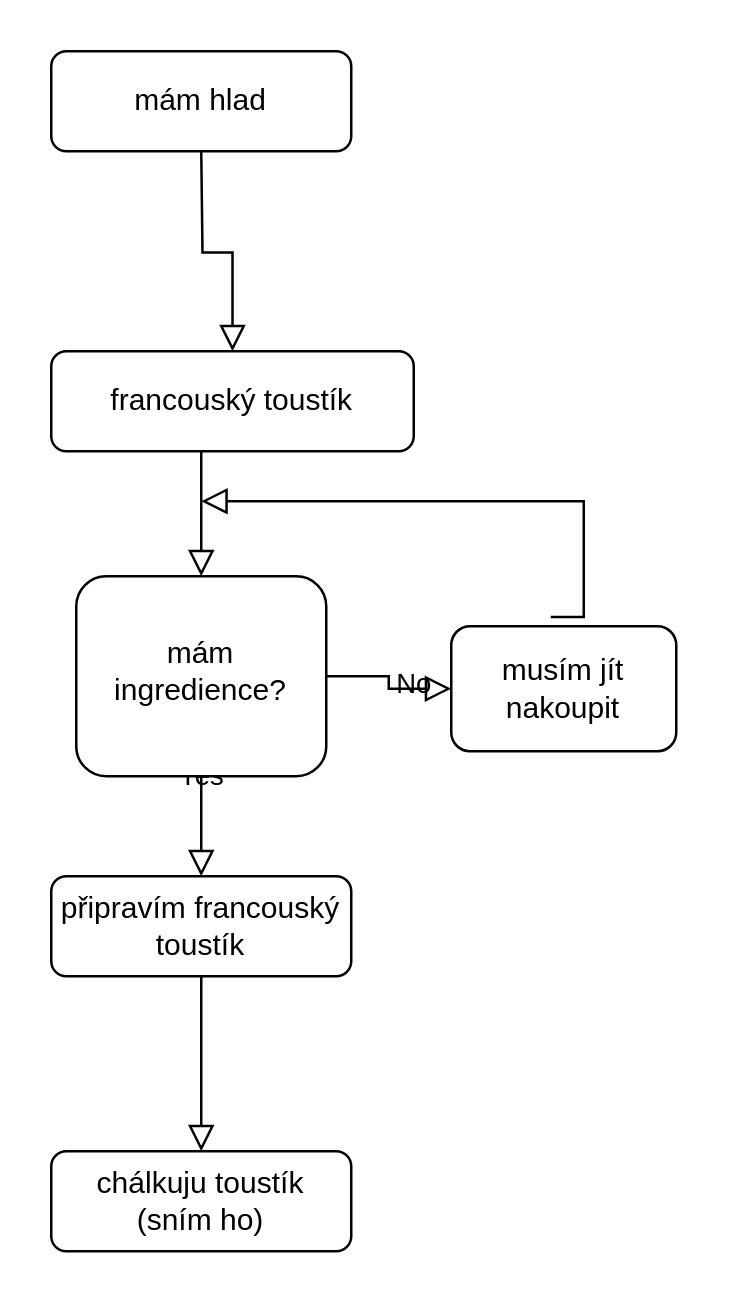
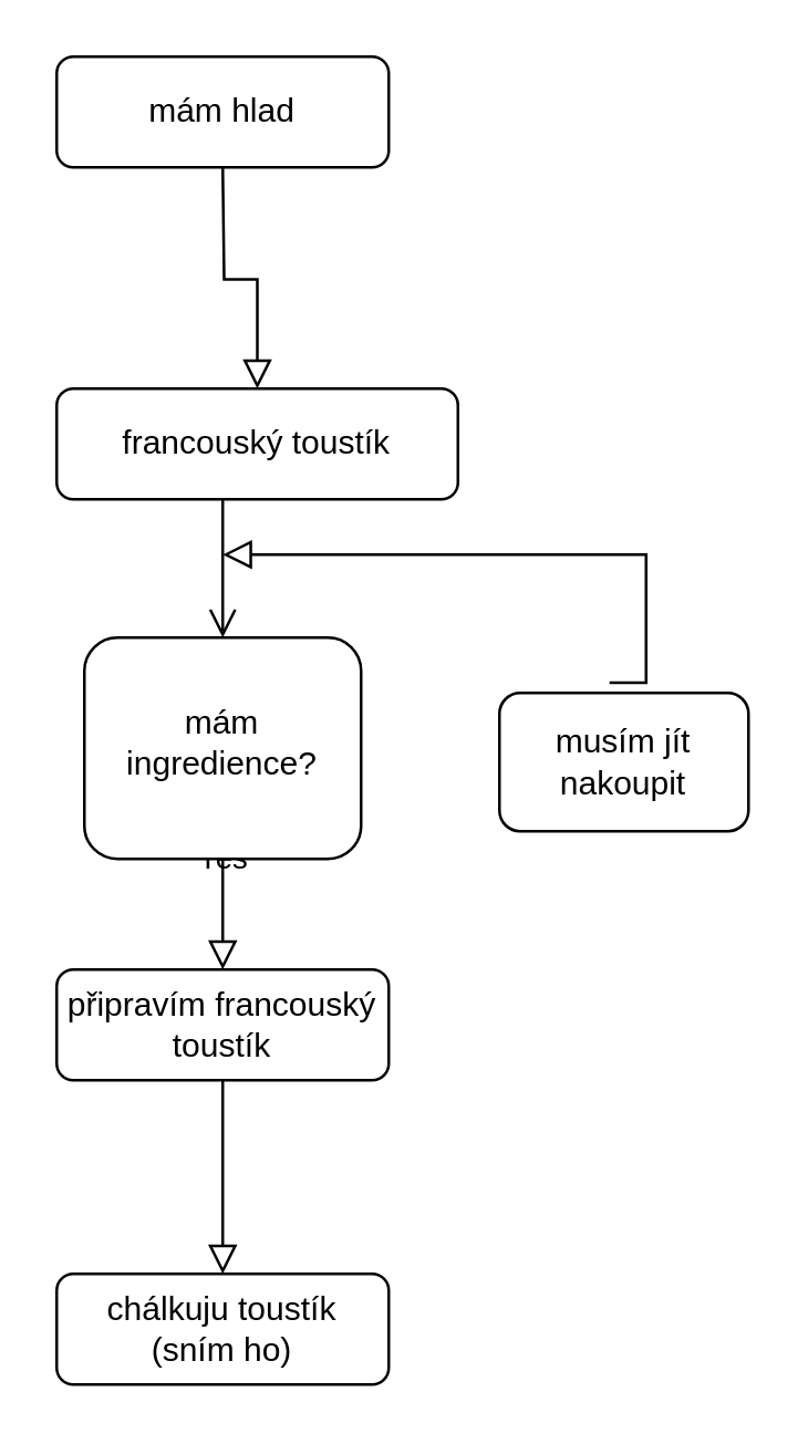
- <mxCell id="2" value="" style="rounded=0;html=1;jettySize=auto;orthogonalLoop=1;fontSize=11;endArrow=block;endFill=0;endSize=8;strokeWidth=1;shadow=0;labelBackgroundColor=none;edgeStyle=orthogonalEdgeStyle;" parent="1" source="3" target="6" edge="1"><mxGeometry relative="1" as="geometry"><Array as="points"><mxPoint x="80" y="200" /><mxPoint x="80" y="200" /></Array></mxGeometry></mxCell>
+ <mxCell id="2" value="" style="rounded=0;html=1;jettySize=auto;orthogonalLoop=1;fontSize=11;endArrow=open;endFill=0;endSize=8;strokeWidth=1;shadow=0;labelBackgroundColor=none;edgeStyle=orthogonalEdgeStyle;" parent="1" source="3" target="6" edge="1"><mxGeometry relative="1" as="geometry"><Array as="points"><mxPoint x="80" y="200" /><mxPoint x="80" y="200" /></Array></mxGeometry></mxCell>
- <mxCell id="5" value="No" style="edgeStyle=orthogonalEdgeStyle;rounded=0;html=1;jettySize=auto;orthogonalLoop=1;fontSize=11;endArrow=block;endFill=0;endSize=8;strokeWidth=1;shadow=0;labelBackgroundColor=none;" parent="1" source="6" target="7" edge="1"><mxGeometry y="10" relative="1" as="geometry"><mxPoint as="offset" /></mxGeometry></mxCell>
